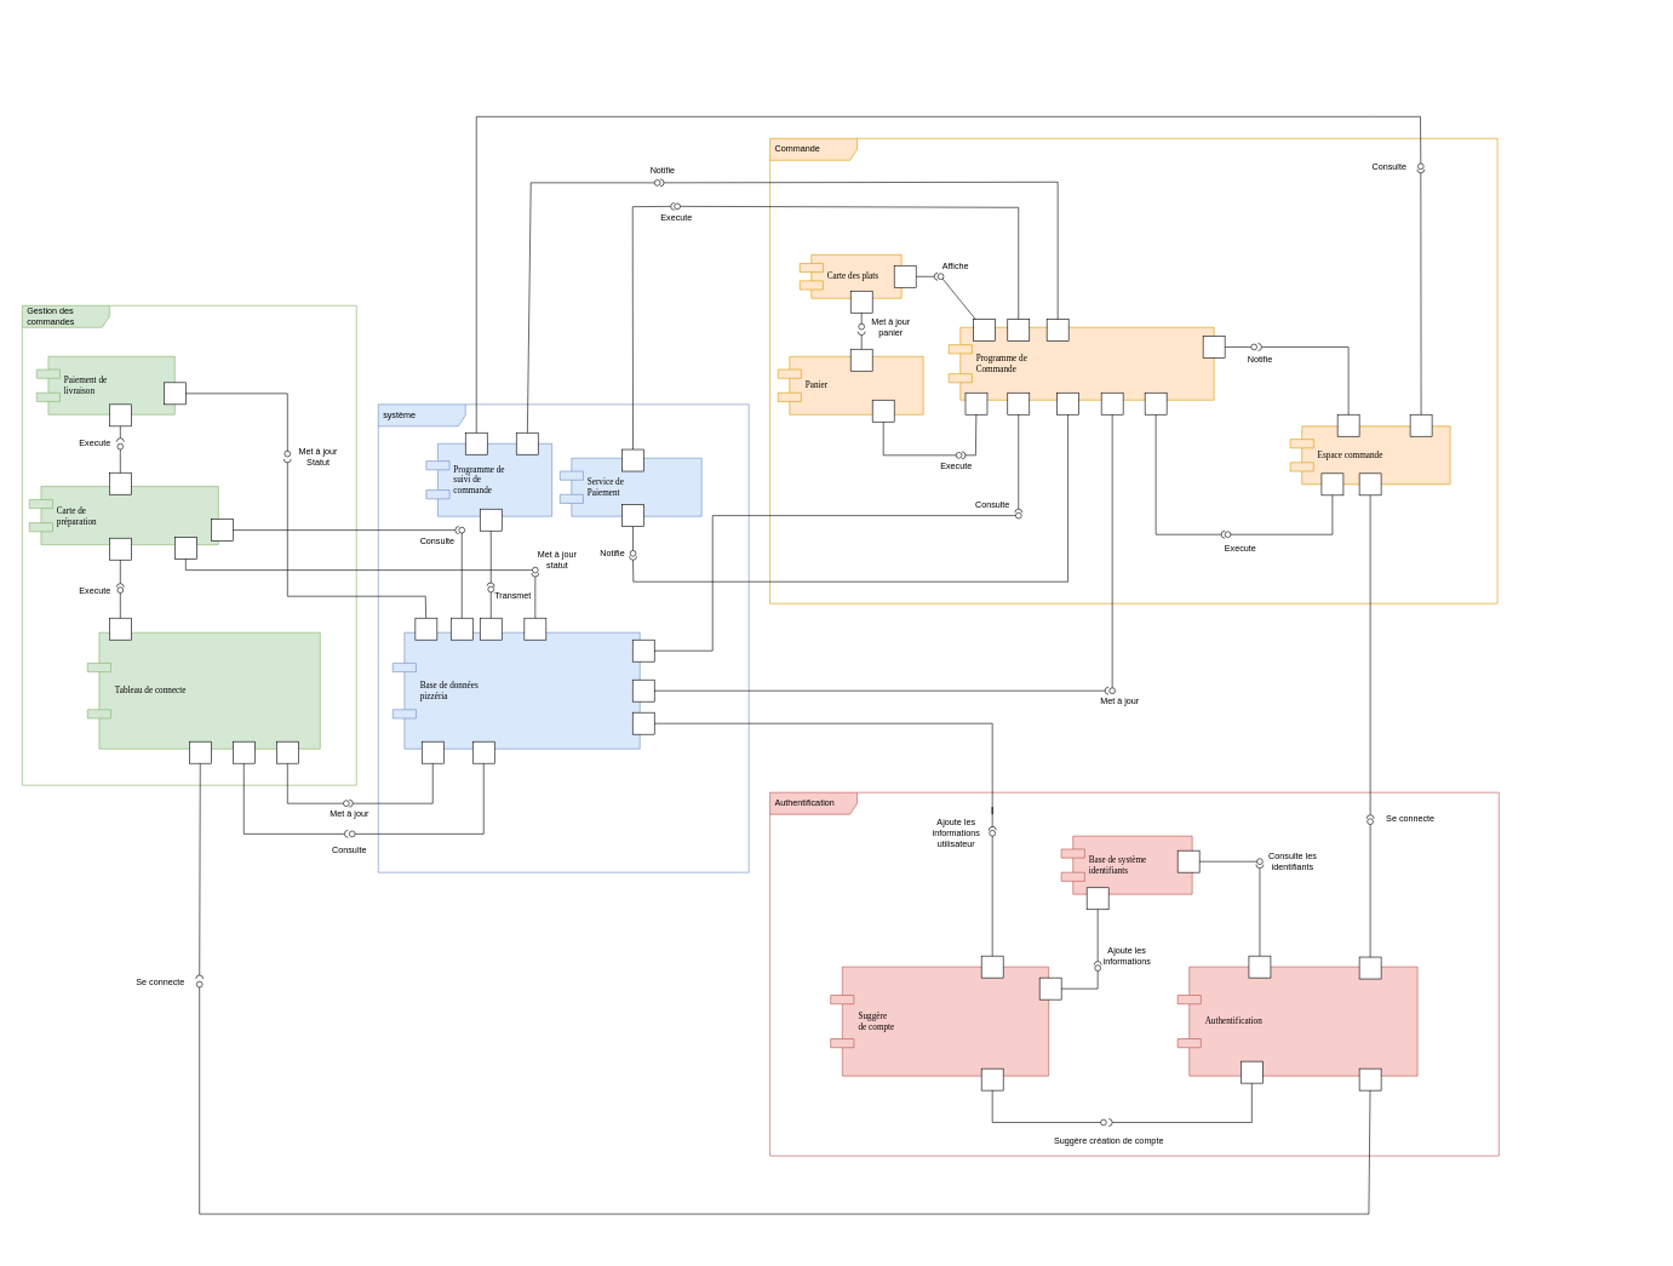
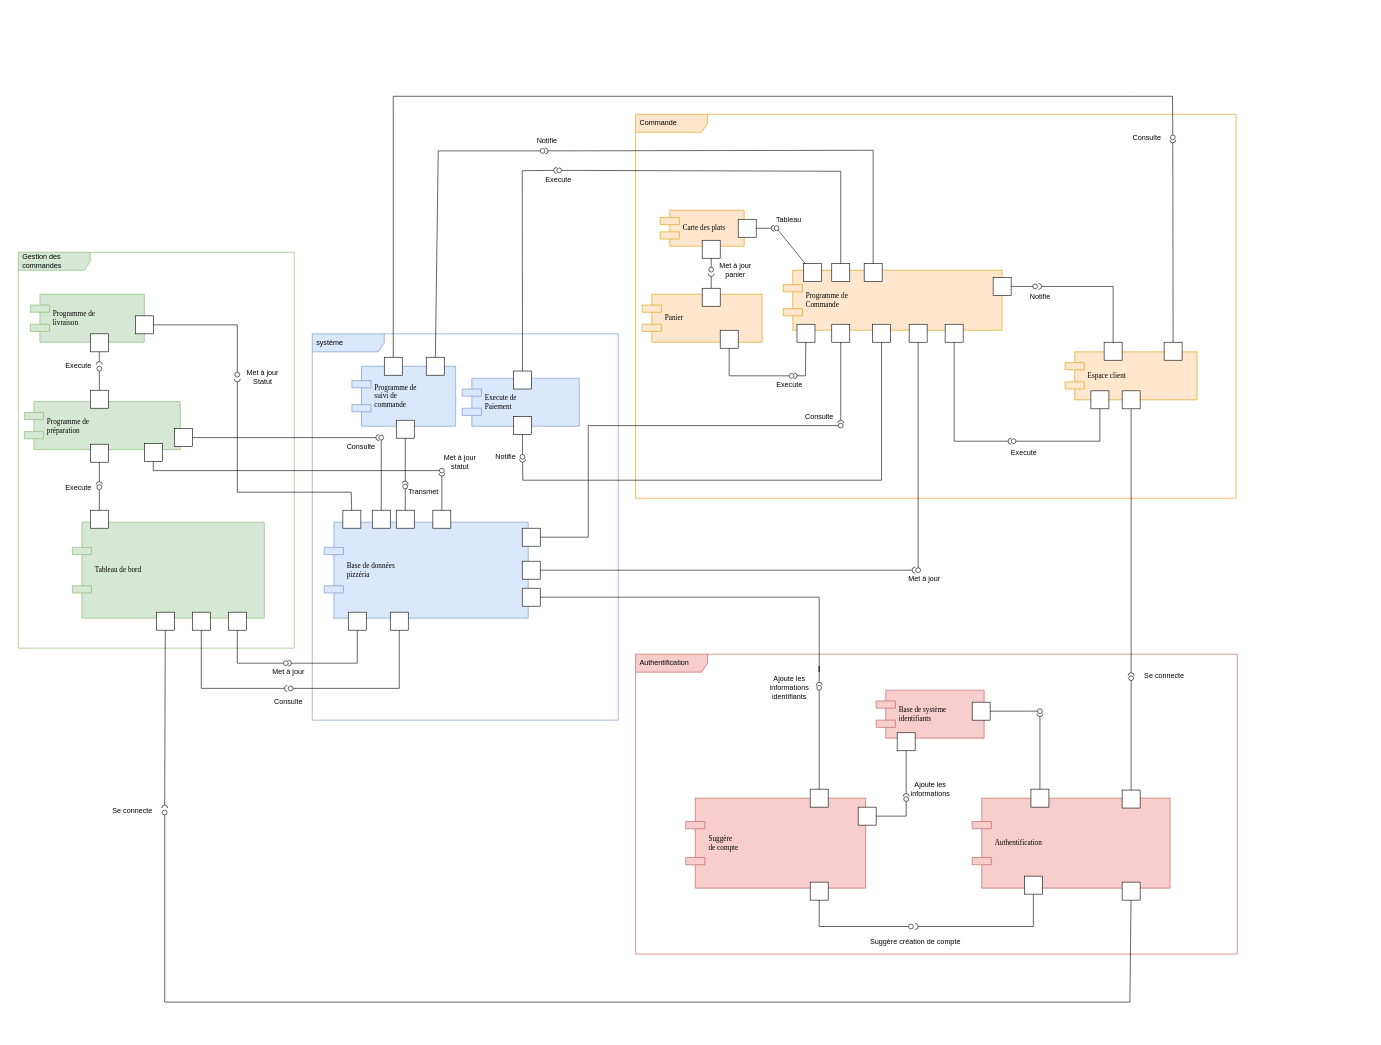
- <mxCell id="522" value="Affiche" style="text;html=1;align=center;verticalAlign=middle;resizable=0;points=[];autosize=1;" parent="1" vertex="1"><mxGeometry x="1289" y="356" width="50" height="20" as="geometry" /></mxCell>
+ <mxCell id="522" value="Tableau" style="text;html=1;align=center;verticalAlign=middle;resizable=0;points=[];autosize=1;" parent="1" vertex="1"><mxGeometry x="1289" y="356" width="50" height="20" as="geometry" /></mxCell>
- <mxCell id="565" value="Paiement de &lt;br&gt;livraison" style="shape=component;align=left;spacingLeft=36;rounded=0;shadow=0;comic=0;labelBackgroundColor=none;strokeWidth=1;fontFamily=Verdana;fontSize=12;html=1;fillColor=#d5e8d4;strokeColor=#82b366;" parent="1" vertex="1"><mxGeometry x="50" y="490" width="190" height="80" as="geometry" /></mxCell>
+ <mxCell id="565" value="Programme de &lt;br&gt;livraison" style="shape=component;align=left;spacingLeft=36;rounded=0;shadow=0;comic=0;labelBackgroundColor=none;strokeWidth=1;fontFamily=Verdana;fontSize=12;html=1;fillColor=#d5e8d4;strokeColor=#82b366;" parent="1" vertex="1"><mxGeometry x="50" y="490" width="190" height="80" as="geometry" /></mxCell>
- <mxCell id="436" value="Espace commande" style="shape=component;align=left;spacingLeft=36;rounded=0;shadow=0;comic=0;labelBackgroundColor=none;strokeWidth=1;fontFamily=Verdana;fontSize=12;html=1;fillColor=#ffe6cc;strokeColor=#d79b00;" parent="1" vertex="1"><mxGeometry x="1775" y="586" width="220" height="80" as="geometry" /></mxCell>
+ <mxCell id="436" value="Espace client" style="shape=component;align=left;spacingLeft=36;rounded=0;shadow=0;comic=0;labelBackgroundColor=none;strokeWidth=1;fontFamily=Verdana;fontSize=12;html=1;fillColor=#ffe6cc;strokeColor=#d79b00;" parent="1" vertex="1"><mxGeometry x="1775" y="586" width="220" height="80" as="geometry" /></mxCell>
- <mxCell id="435" value="Service de &lt;br&gt;Paiement" style="shape=component;align=left;spacingLeft=36;rounded=0;shadow=0;comic=0;labelBackgroundColor=none;strokeWidth=1;fontFamily=Verdana;fontSize=12;html=1;fillColor=#dae8fc;strokeColor=#6c8ebf;" parent="1" vertex="1"><mxGeometry x="770" y="630" width="195" height="80" as="geometry" /></mxCell>
+ <mxCell id="435" value="Execute de &lt;br&gt;Paiement" style="shape=component;align=left;spacingLeft=36;rounded=0;shadow=0;comic=0;labelBackgroundColor=none;strokeWidth=1;fontFamily=Verdana;fontSize=12;html=1;fillColor=#dae8fc;strokeColor=#6c8ebf;" parent="1" vertex="1"><mxGeometry x="770" y="630" width="195" height="80" as="geometry" /></mxCell>
- <mxCell id="566" value="Carte de &lt;br&gt;préparation" style="shape=component;align=left;spacingLeft=36;rounded=0;shadow=0;comic=0;labelBackgroundColor=none;strokeWidth=1;fontFamily=Verdana;fontSize=12;html=1;fillColor=#d5e8d4;strokeColor=#82b366;" parent="1" vertex="1"><mxGeometry x="40" y="669" width="260" height="80" as="geometry" /></mxCell>
+ <mxCell id="566" value="Programme de &lt;br&gt;préparation" style="shape=component;align=left;spacingLeft=36;rounded=0;shadow=0;comic=0;labelBackgroundColor=none;strokeWidth=1;fontFamily=Verdana;fontSize=12;html=1;fillColor=#d5e8d4;strokeColor=#82b366;" parent="1" vertex="1"><mxGeometry x="40" y="669" width="260" height="80" as="geometry" /></mxCell>
- <mxCell id="429" value="Tableau de connecte" style="shape=component;align=left;spacingLeft=36;rounded=0;shadow=0;comic=0;labelBackgroundColor=none;strokeWidth=1;fontFamily=Verdana;fontSize=12;html=1;fillColor=#d5e8d4;strokeColor=#82b366;" parent="1" vertex="1"><mxGeometry x="120" width="320" height="160" as="geometry" y="870" /></mxCell>
+ <mxCell id="429" value="Tableau de bord" style="shape=component;align=left;spacingLeft=36;rounded=0;shadow=0;comic=0;labelBackgroundColor=none;strokeWidth=1;fontFamily=Verdana;fontSize=12;html=1;fillColor=#d5e8d4;strokeColor=#82b366;" parent="1" vertex="1"><mxGeometry x="120" width="320" height="160" as="geometry" y="870" /></mxCell>
- <mxCell id="458" value="Ajoute les &lt;br&gt;informations&lt;br&gt;utilisateur" style="text;html=1;align=center;verticalAlign=middle;resizable=0;points=[];autosize=1;" parent="1" vertex="1"><mxGeometry x="1275" y="1121" width="80" height="50" as="geometry" /></mxCell>
+ <mxCell id="458" value="Ajoute les &lt;br&gt;informations&lt;br&gt;identifiants" style="text;html=1;align=center;verticalAlign=middle;resizable=0;points=[];autosize=1;" parent="1" vertex="1"><mxGeometry x="1275" y="1121" width="80" height="50" as="geometry" /></mxCell>
- <mxCell id="451" value="Consulte les &lt;br&gt;identifiants" style="text;html=1;align=center;verticalAlign=middle;resizable=0;points=[];autosize=1;" parent="1" vertex="1"><mxGeometry x="1738" y="1170" width="80" height="30" as="geometry" /></mxCell>
